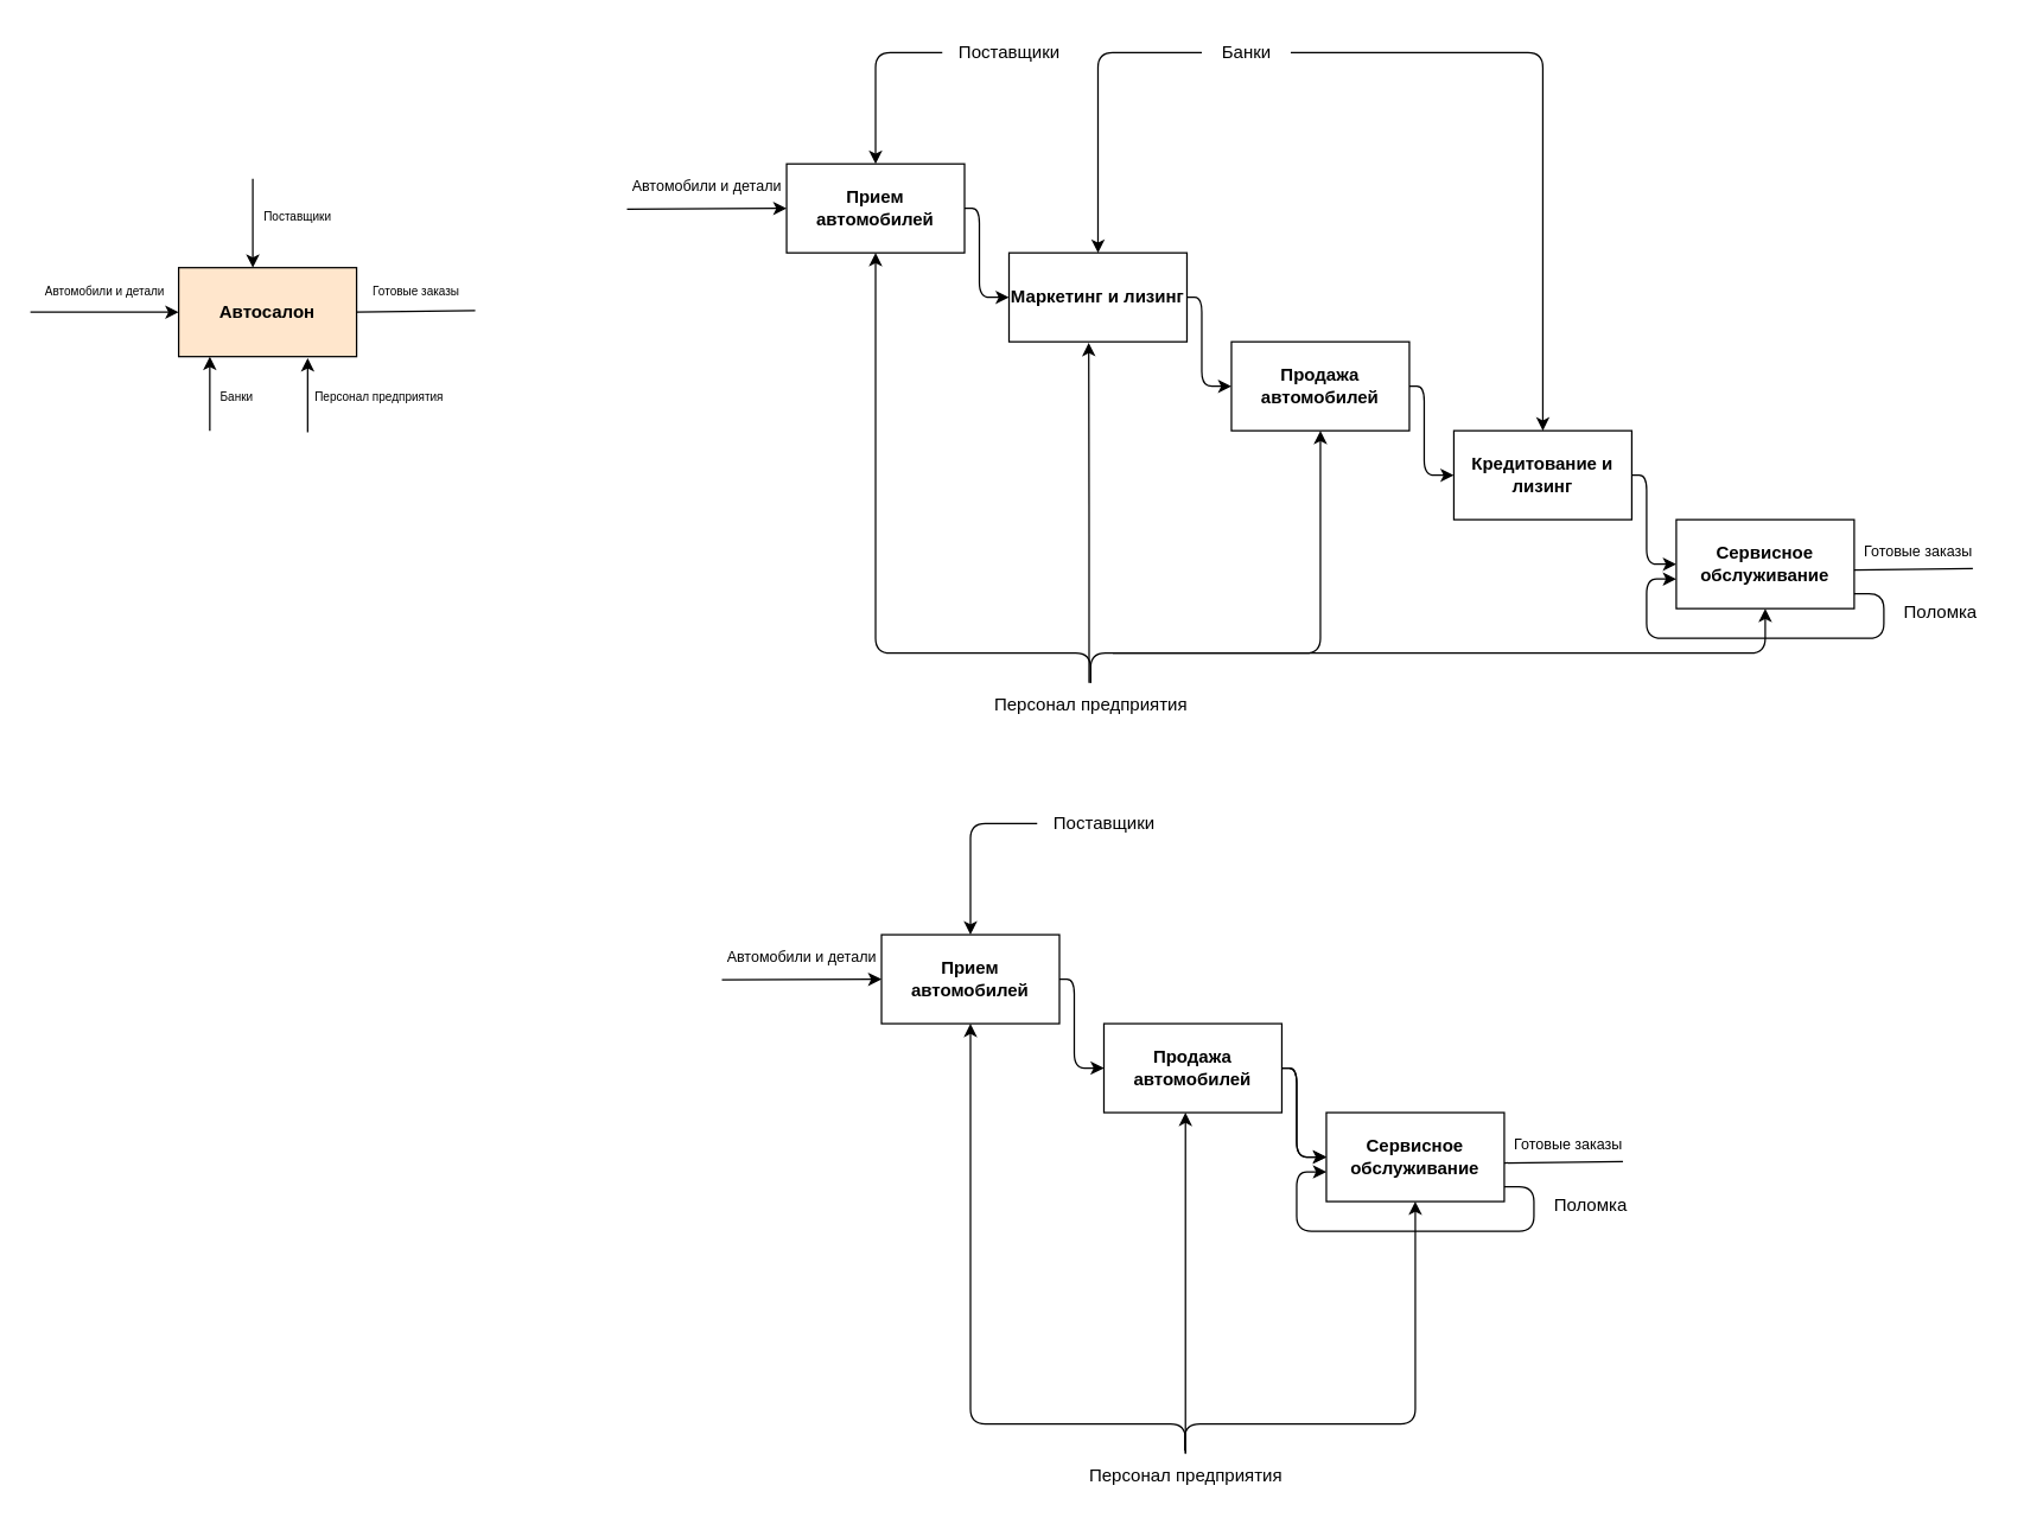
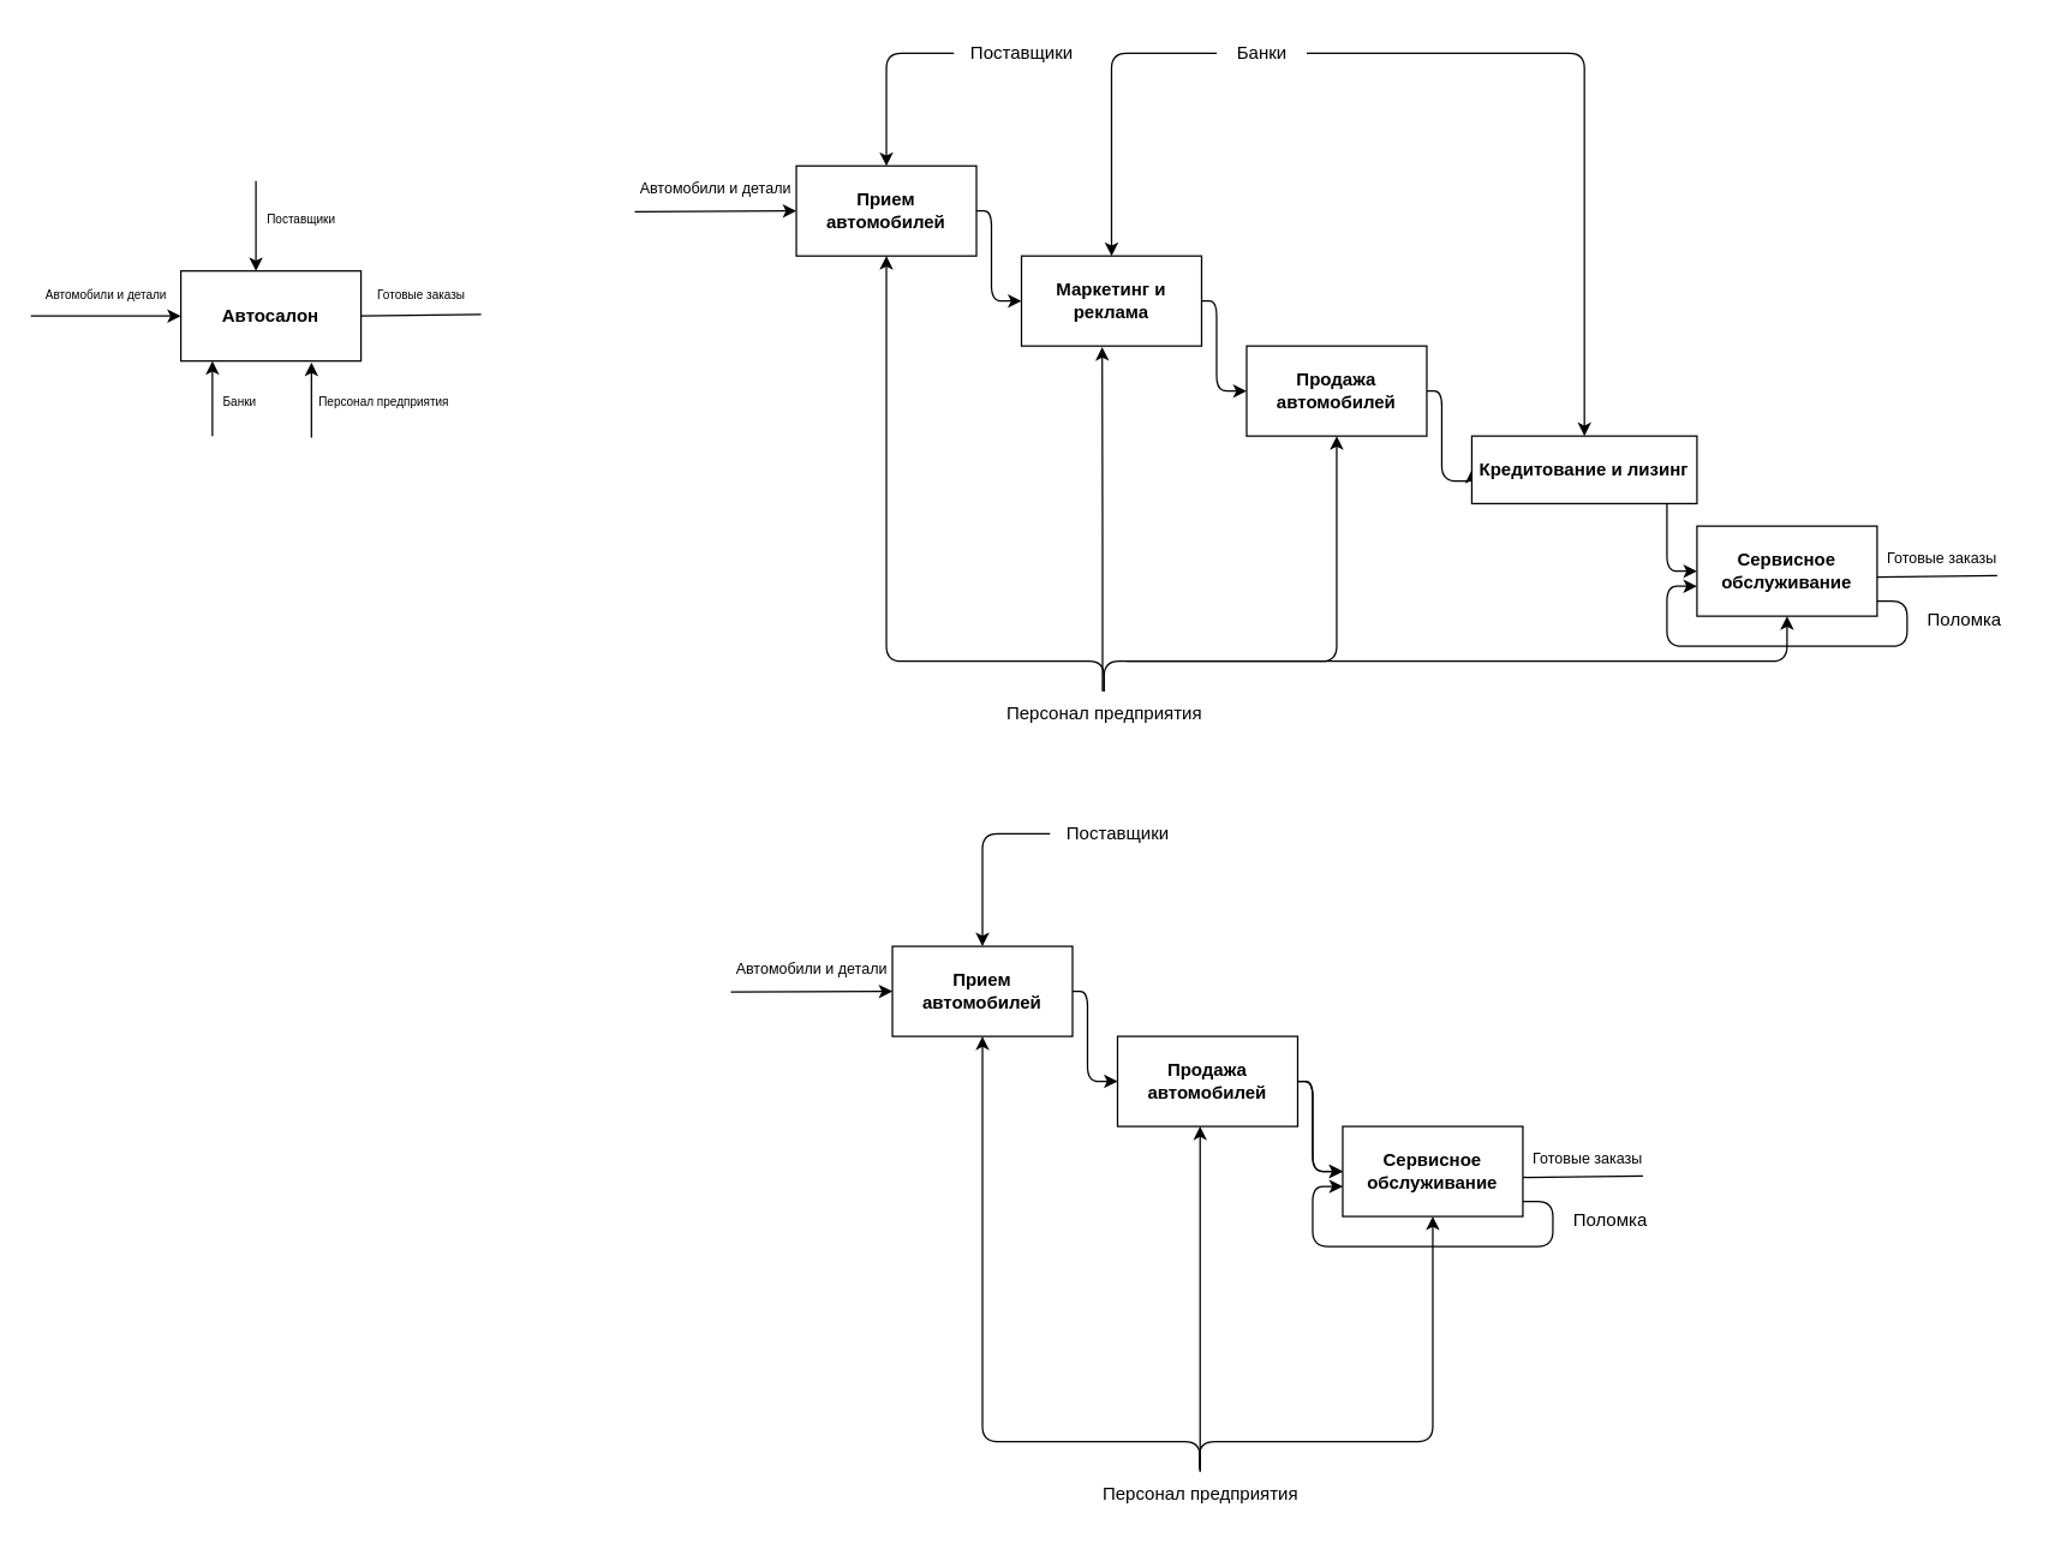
- <mxCell id="16" value="&lt;b&gt;Маркетинг и лизинг&lt;/b&gt;" style="rounded=0;whiteSpace=wrap;html=1;" parent="1" vertex="1"><mxGeometry x="680" y="170" width="120" height="60" as="geometry" /></mxCell>
+ <mxCell id="16" value="&lt;b&gt;Маркетинг и реклама&lt;/b&gt;" style="rounded=0;whiteSpace=wrap;html=1;" parent="1" vertex="1"><mxGeometry x="680" y="170" width="120" height="60" as="geometry" /></mxCell>
- <mxCell id="2" value="&lt;b&gt;Автосалон&lt;/b&gt;" style="rounded=0;whiteSpace=wrap;html=1;fillColor=#ffe6cc;" parent="1" vertex="1"><mxGeometry x="120" y="180" width="120" height="60" as="geometry" /></mxCell>
+ <mxCell id="2" value="&lt;b&gt;Автосалон&lt;/b&gt;" style="rounded=0;whiteSpace=wrap;html=1;" parent="1" vertex="1"><mxGeometry x="120" y="180" width="120" height="60" as="geometry" /></mxCell>
- <mxCell id="20" value="&lt;b&gt;Кредитование и лизинг&lt;/b&gt;" style="rounded=0;whiteSpace=wrap;html=1;" parent="1" vertex="1"><mxGeometry x="980" y="290" width="120" height="60" as="geometry" /></mxCell>
+ <mxCell id="20" value="&lt;b&gt;Кредитование и лизинг&lt;/b&gt;" style="rounded=0;whiteSpace=wrap;html=1;" parent="1" vertex="1"><mxGeometry x="980" y="290" width="150" height="45" as="geometry" /></mxCell>
